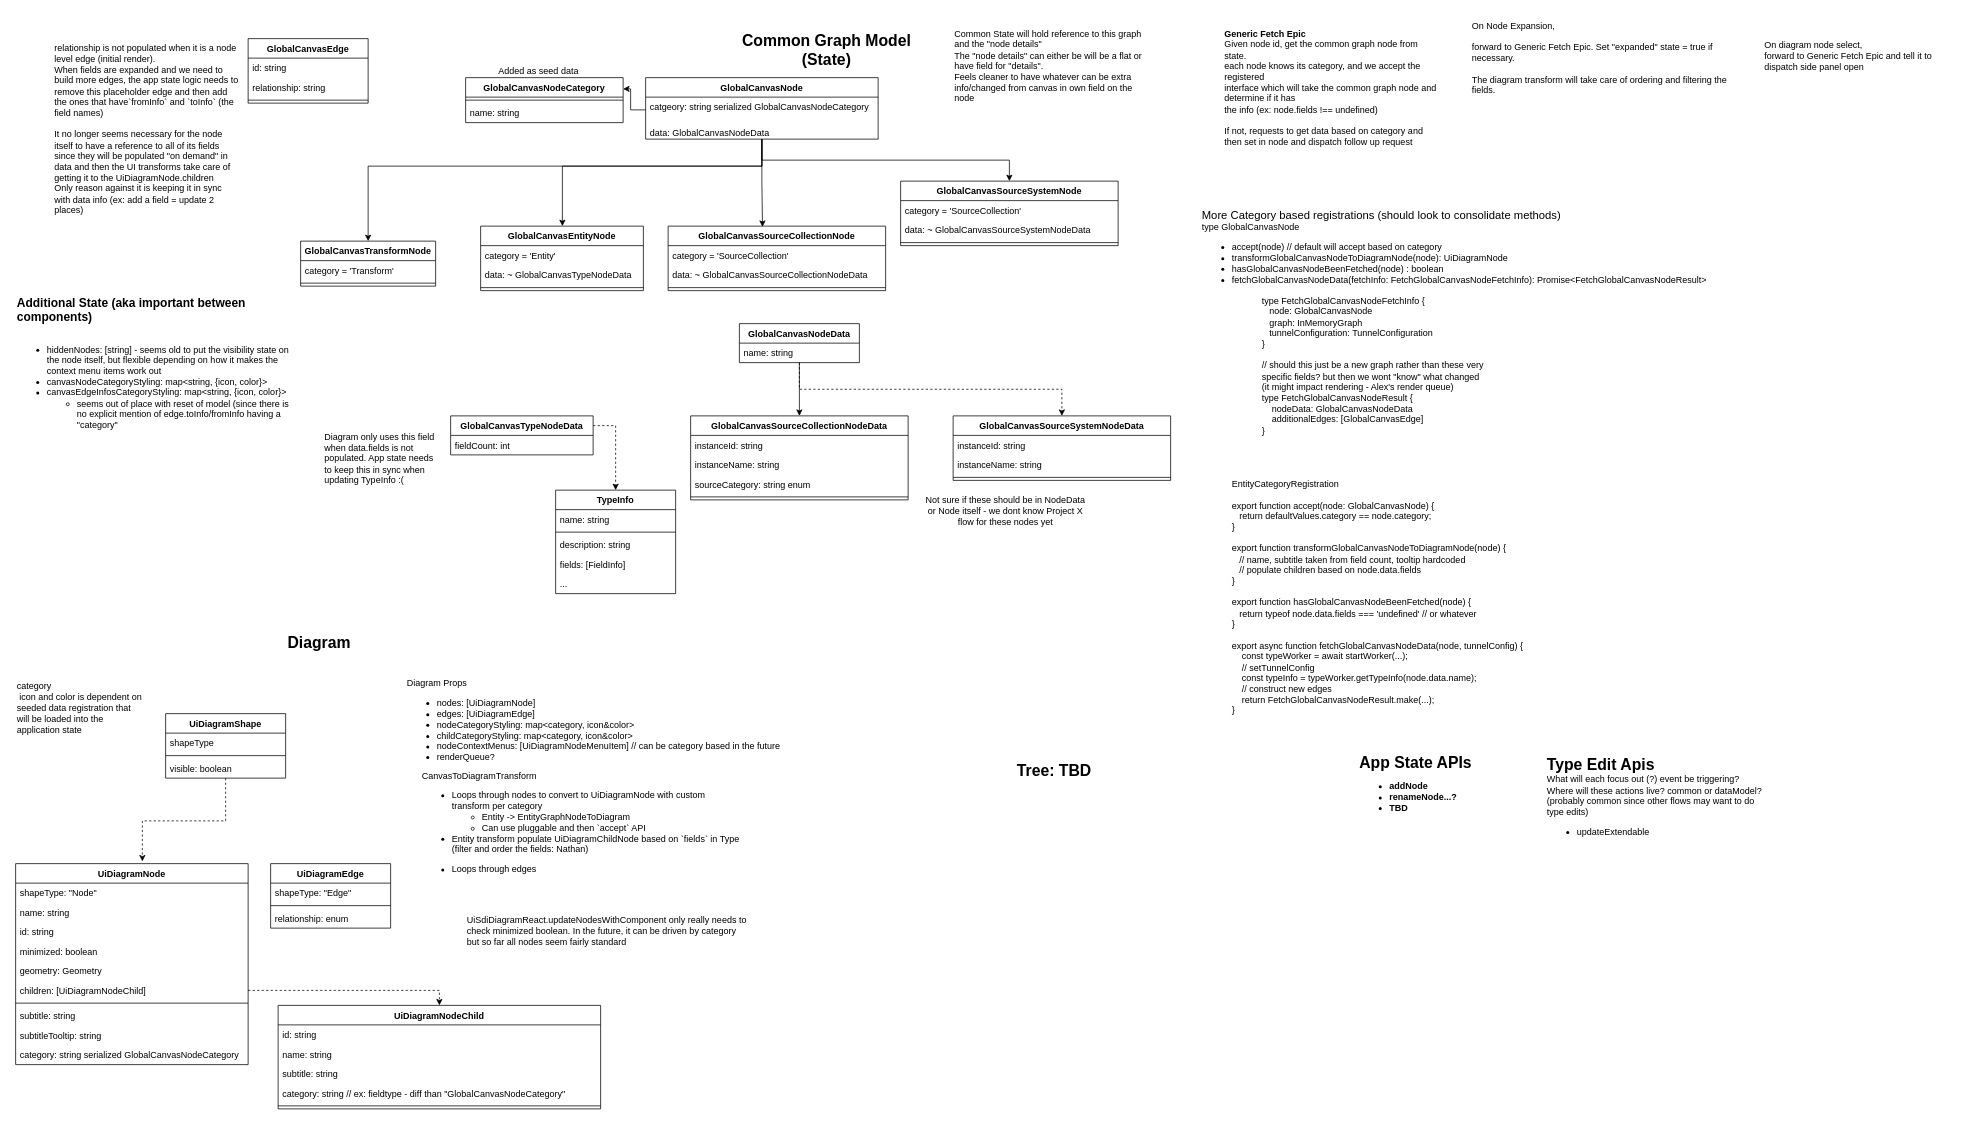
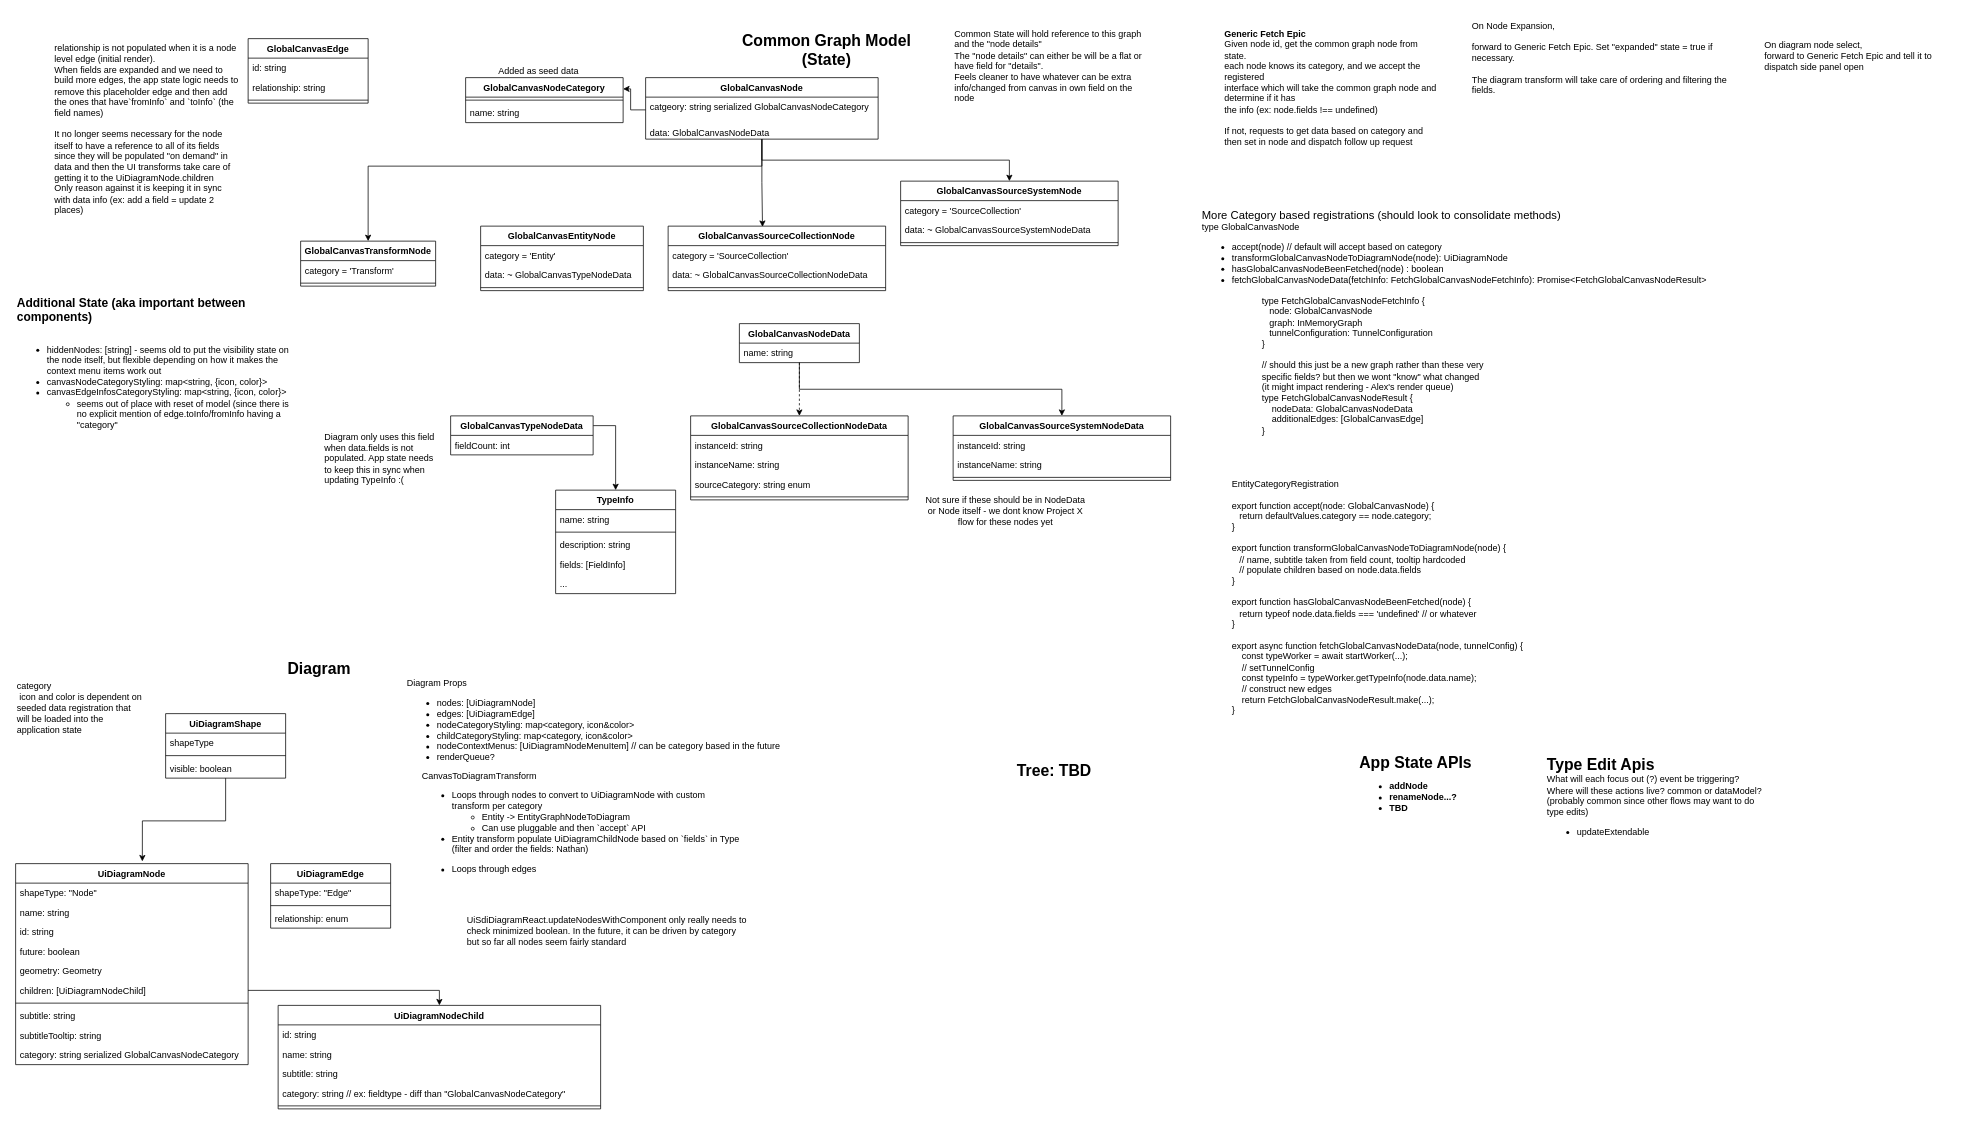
- <mxCell id="8" style="edgeStyle=orthogonalEdgeStyle;rounded=0;orthogonalLoop=1;jettySize=auto;html=1;fontSize=12;" parent="1" source="9" target="18" edge="1"><mxGeometry relative="1" as="geometry"><Array as="points"><mxPoint x="1015" y="221" /><mxPoint x="749" y="221" /></Array></mxGeometry></mxCell>
- <mxCell id="73" style="edgeStyle=orthogonalEdgeStyle;rounded=0;orthogonalLoop=1;jettySize=auto;html=1;exitX=0.5;exitY=1;exitDx=0;exitDy=0;fontSize=12;dashed=1;" parent="1" source="74" target="84" edge="1"><mxGeometry relative="1" as="geometry" /></mxCell>
+ <mxCell id="73" style="edgeStyle=orthogonalEdgeStyle;rounded=0;orthogonalLoop=1;jettySize=auto;html=1;exitX=0.5;exitY=1;exitDx=0;exitDy=0;fontSize=12;" parent="1" source="74" target="84" edge="1"><mxGeometry relative="1" as="geometry" /></mxCell>
- <mxCell id="72" style="edgeStyle=orthogonalEdgeStyle;rounded=0;orthogonalLoop=1;jettySize=auto;html=1;fontSize=12;" parent="1" source="74" target="79" edge="1"><mxGeometry relative="1" as="geometry"><mxPoint x="1020" y="561" as="targetPoint" /></mxGeometry></mxCell>
+ <mxCell id="72" style="edgeStyle=orthogonalEdgeStyle;rounded=0;orthogonalLoop=1;jettySize=auto;html=1;fontSize=12;dashed=1;" parent="1" source="74" target="79" edge="1"><mxGeometry relative="1" as="geometry"><mxPoint x="1020" y="561" as="targetPoint" /></mxGeometry></mxCell>
- <mxCell id="76" style="edgeStyle=orthogonalEdgeStyle;rounded=0;orthogonalLoop=1;jettySize=auto;html=1;exitX=1;exitY=0.25;exitDx=0;exitDy=0;entryX=0.5;entryY=0;entryDx=0;entryDy=0;fontSize=12;dashed=1;" parent="1" source="77" target="12" edge="1"><mxGeometry relative="1" as="geometry" /></mxCell>
+ <mxCell id="76" style="edgeStyle=orthogonalEdgeStyle;rounded=0;orthogonalLoop=1;jettySize=auto;html=1;exitX=1;exitY=0.25;exitDx=0;exitDy=0;entryX=0.5;entryY=0;entryDx=0;entryDy=0;fontSize=12;" parent="1" source="77" target="12" edge="1"><mxGeometry relative="1" as="geometry" /></mxCell>
- <mxCell id="45" value="Diagram" style="text;html=1;strokeColor=none;fillColor=none;align=center;verticalAlign=middle;whiteSpace=wrap;rounded=0;fontStyle=1;fontSize=21;" parent="1" vertex="1"><mxGeometry x="320" y="846" width="210" height="20" as="geometry" /></mxCell>
+ <mxCell id="45" value="Diagram" style="text;html=1;strokeColor=none;fillColor=none;align=center;verticalAlign=middle;whiteSpace=wrap;rounded=0;fontStyle=1;fontSize=21;" parent="1" vertex="1"><mxGeometry x="320" y="881" width="210" height="20" as="geometry" /></mxCell>
- <mxCell id="50" style="edgeStyle=orthogonalEdgeStyle;rounded=0;orthogonalLoop=1;jettySize=auto;html=1;entryX=0.545;entryY=-0.011;entryDx=0;entryDy=0;entryPerimeter=0;fontSize=12;dashed=1;" parent="1" source="51" target="34" edge="1"><mxGeometry relative="1" as="geometry" /></mxCell>
+ <mxCell id="50" style="edgeStyle=orthogonalEdgeStyle;rounded=0;orthogonalLoop=1;jettySize=auto;html=1;entryX=0.545;entryY=-0.011;entryDx=0;entryDy=0;entryPerimeter=0;fontSize=12;" parent="1" source="51" target="34" edge="1"><mxGeometry relative="1" as="geometry" /></mxCell>
- <mxCell id="38" value="minimized: boolean" style="text;strokeColor=none;fillColor=none;align=left;verticalAlign=top;spacingLeft=4;spacingRight=4;overflow=hidden;rotatable=0;points=[[0,0.5],[1,0.5]];portConstraint=eastwest;fontSize=12;" parent="34" vertex="1"><mxGeometry y="104" width="310" height="26" as="geometry" /></mxCell>
+ <mxCell id="38" value="future: boolean" style="text;strokeColor=none;fillColor=none;align=left;verticalAlign=top;spacingLeft=4;spacingRight=4;overflow=hidden;rotatable=0;points=[[0,0.5],[1,0.5]];portConstraint=eastwest;fontSize=12;" parent="34" vertex="1"><mxGeometry y="104" width="310" height="26" as="geometry" /></mxCell>
- <mxCell id="64" style="edgeStyle=orthogonalEdgeStyle;rounded=0;orthogonalLoop=1;jettySize=auto;html=1;exitX=1;exitY=0.5;exitDx=0;exitDy=0;entryX=0.5;entryY=0;entryDx=0;entryDy=0;fontSize=12;dashed=1;" parent="1" source="40" target="58" edge="1"><mxGeometry relative="1" as="geometry" /></mxCell>
+ <mxCell id="64" style="edgeStyle=orthogonalEdgeStyle;rounded=0;orthogonalLoop=1;jettySize=auto;html=1;exitX=1;exitY=0.5;exitDx=0;exitDy=0;entryX=0.5;entryY=0;entryDx=0;entryDy=0;fontSize=12;" parent="1" source="40" target="58" edge="1"><mxGeometry relative="1" as="geometry" /></mxCell>
